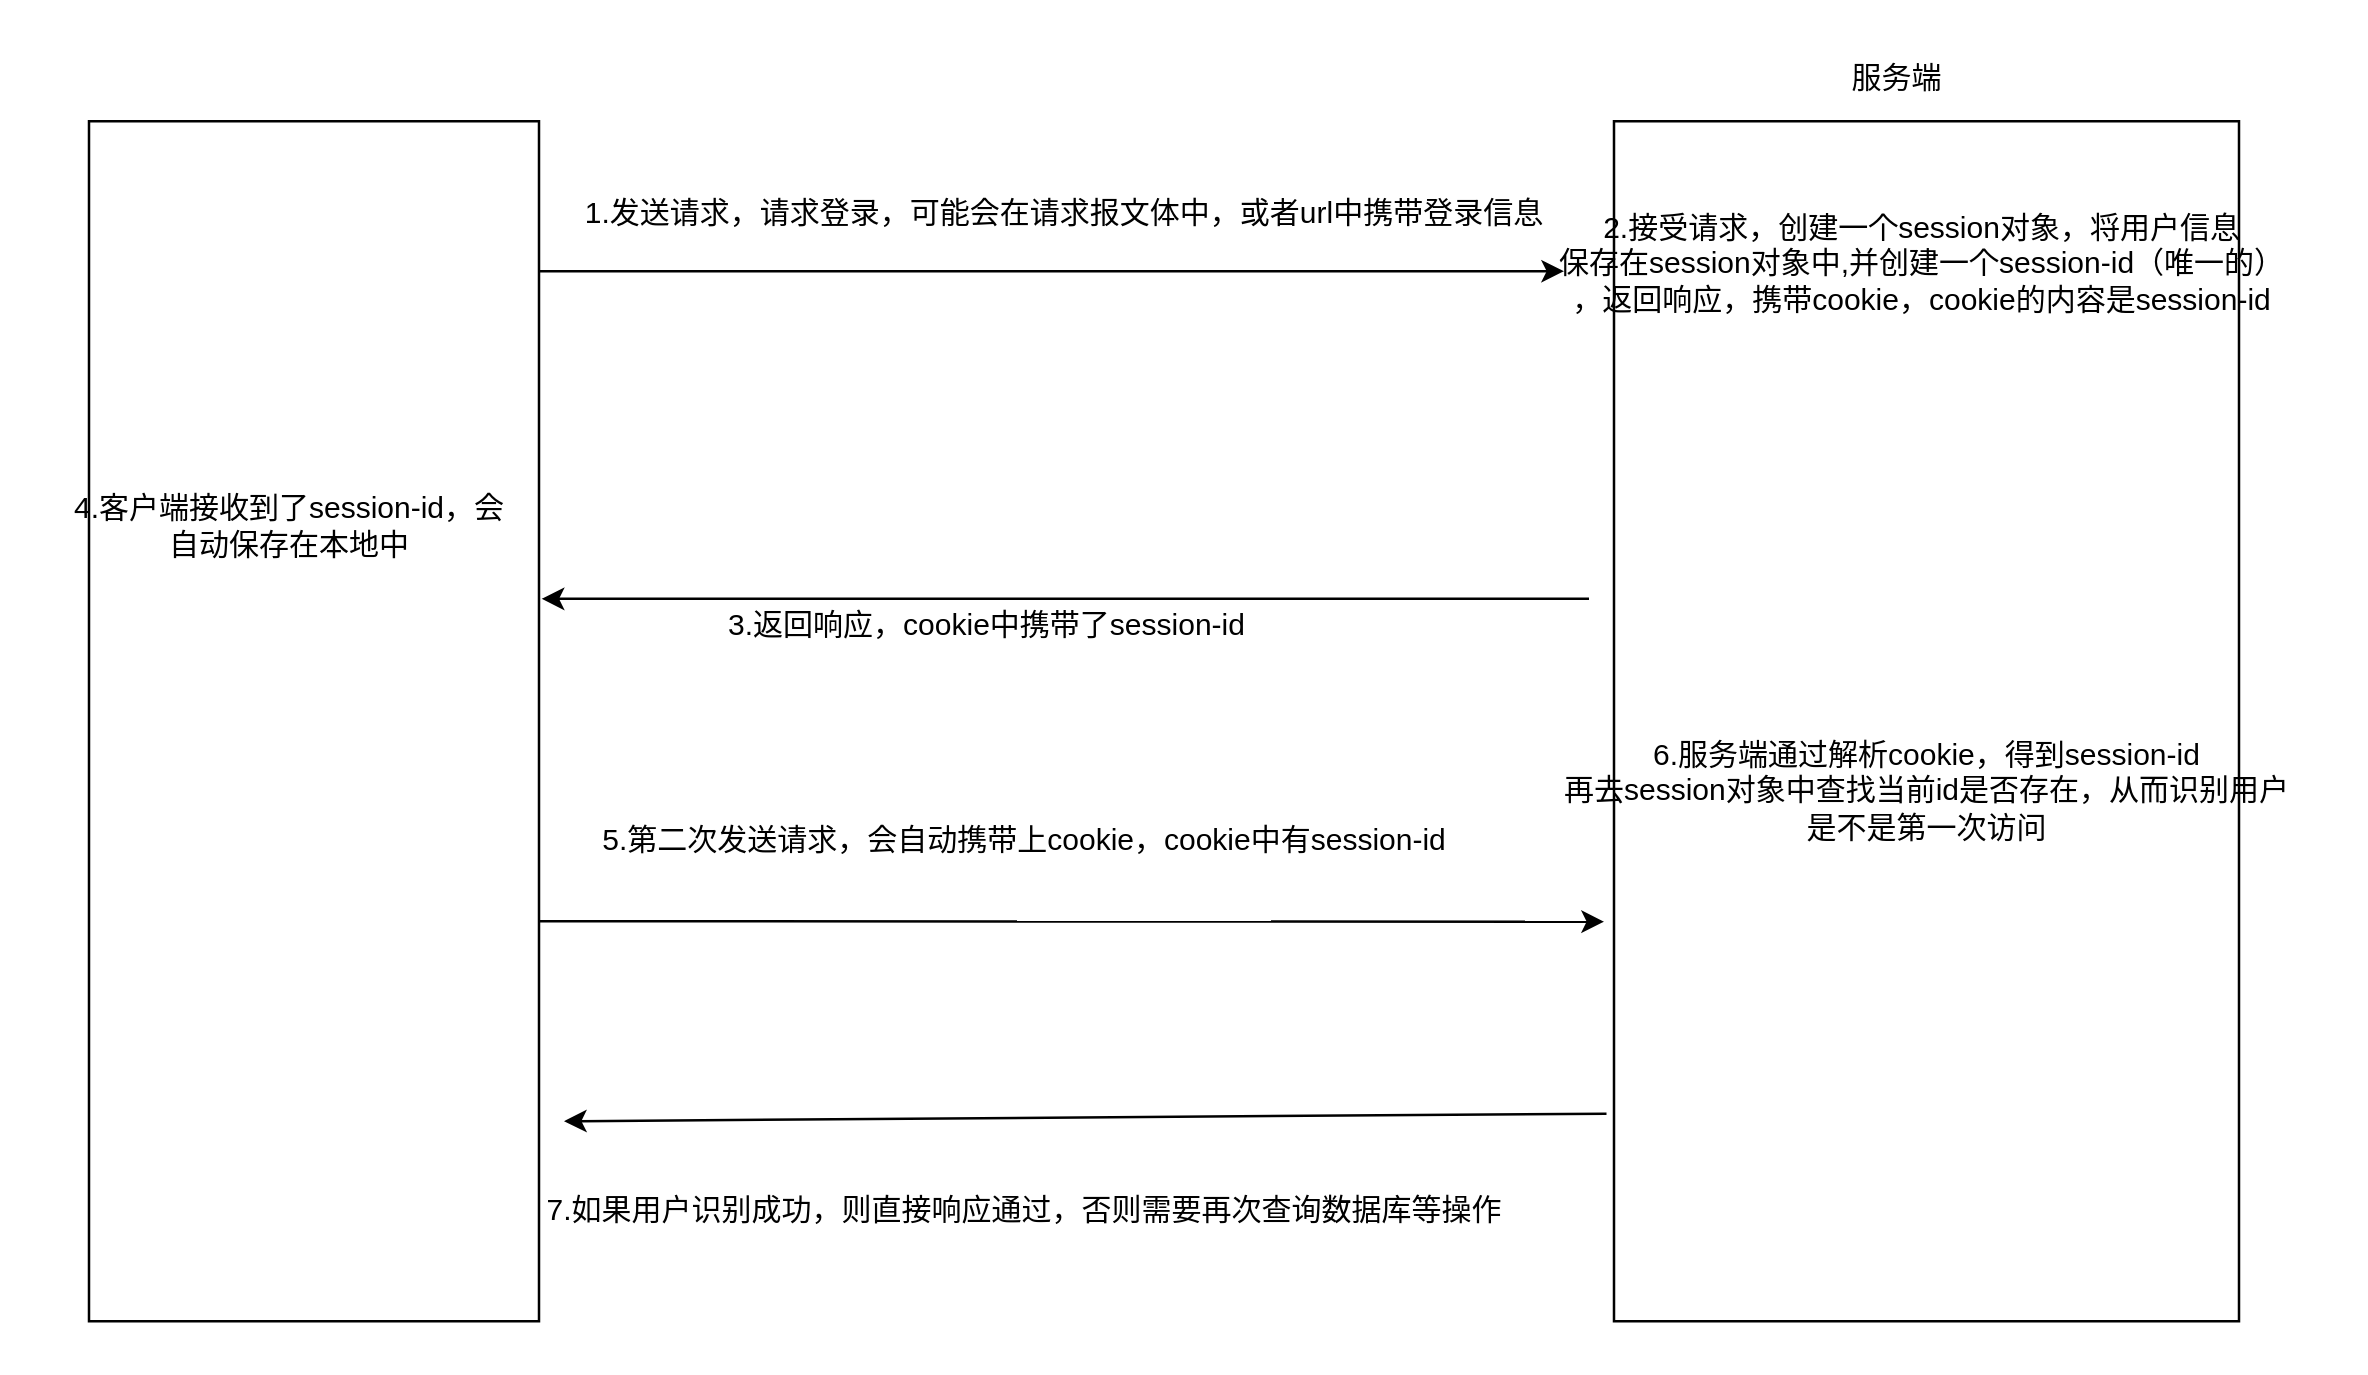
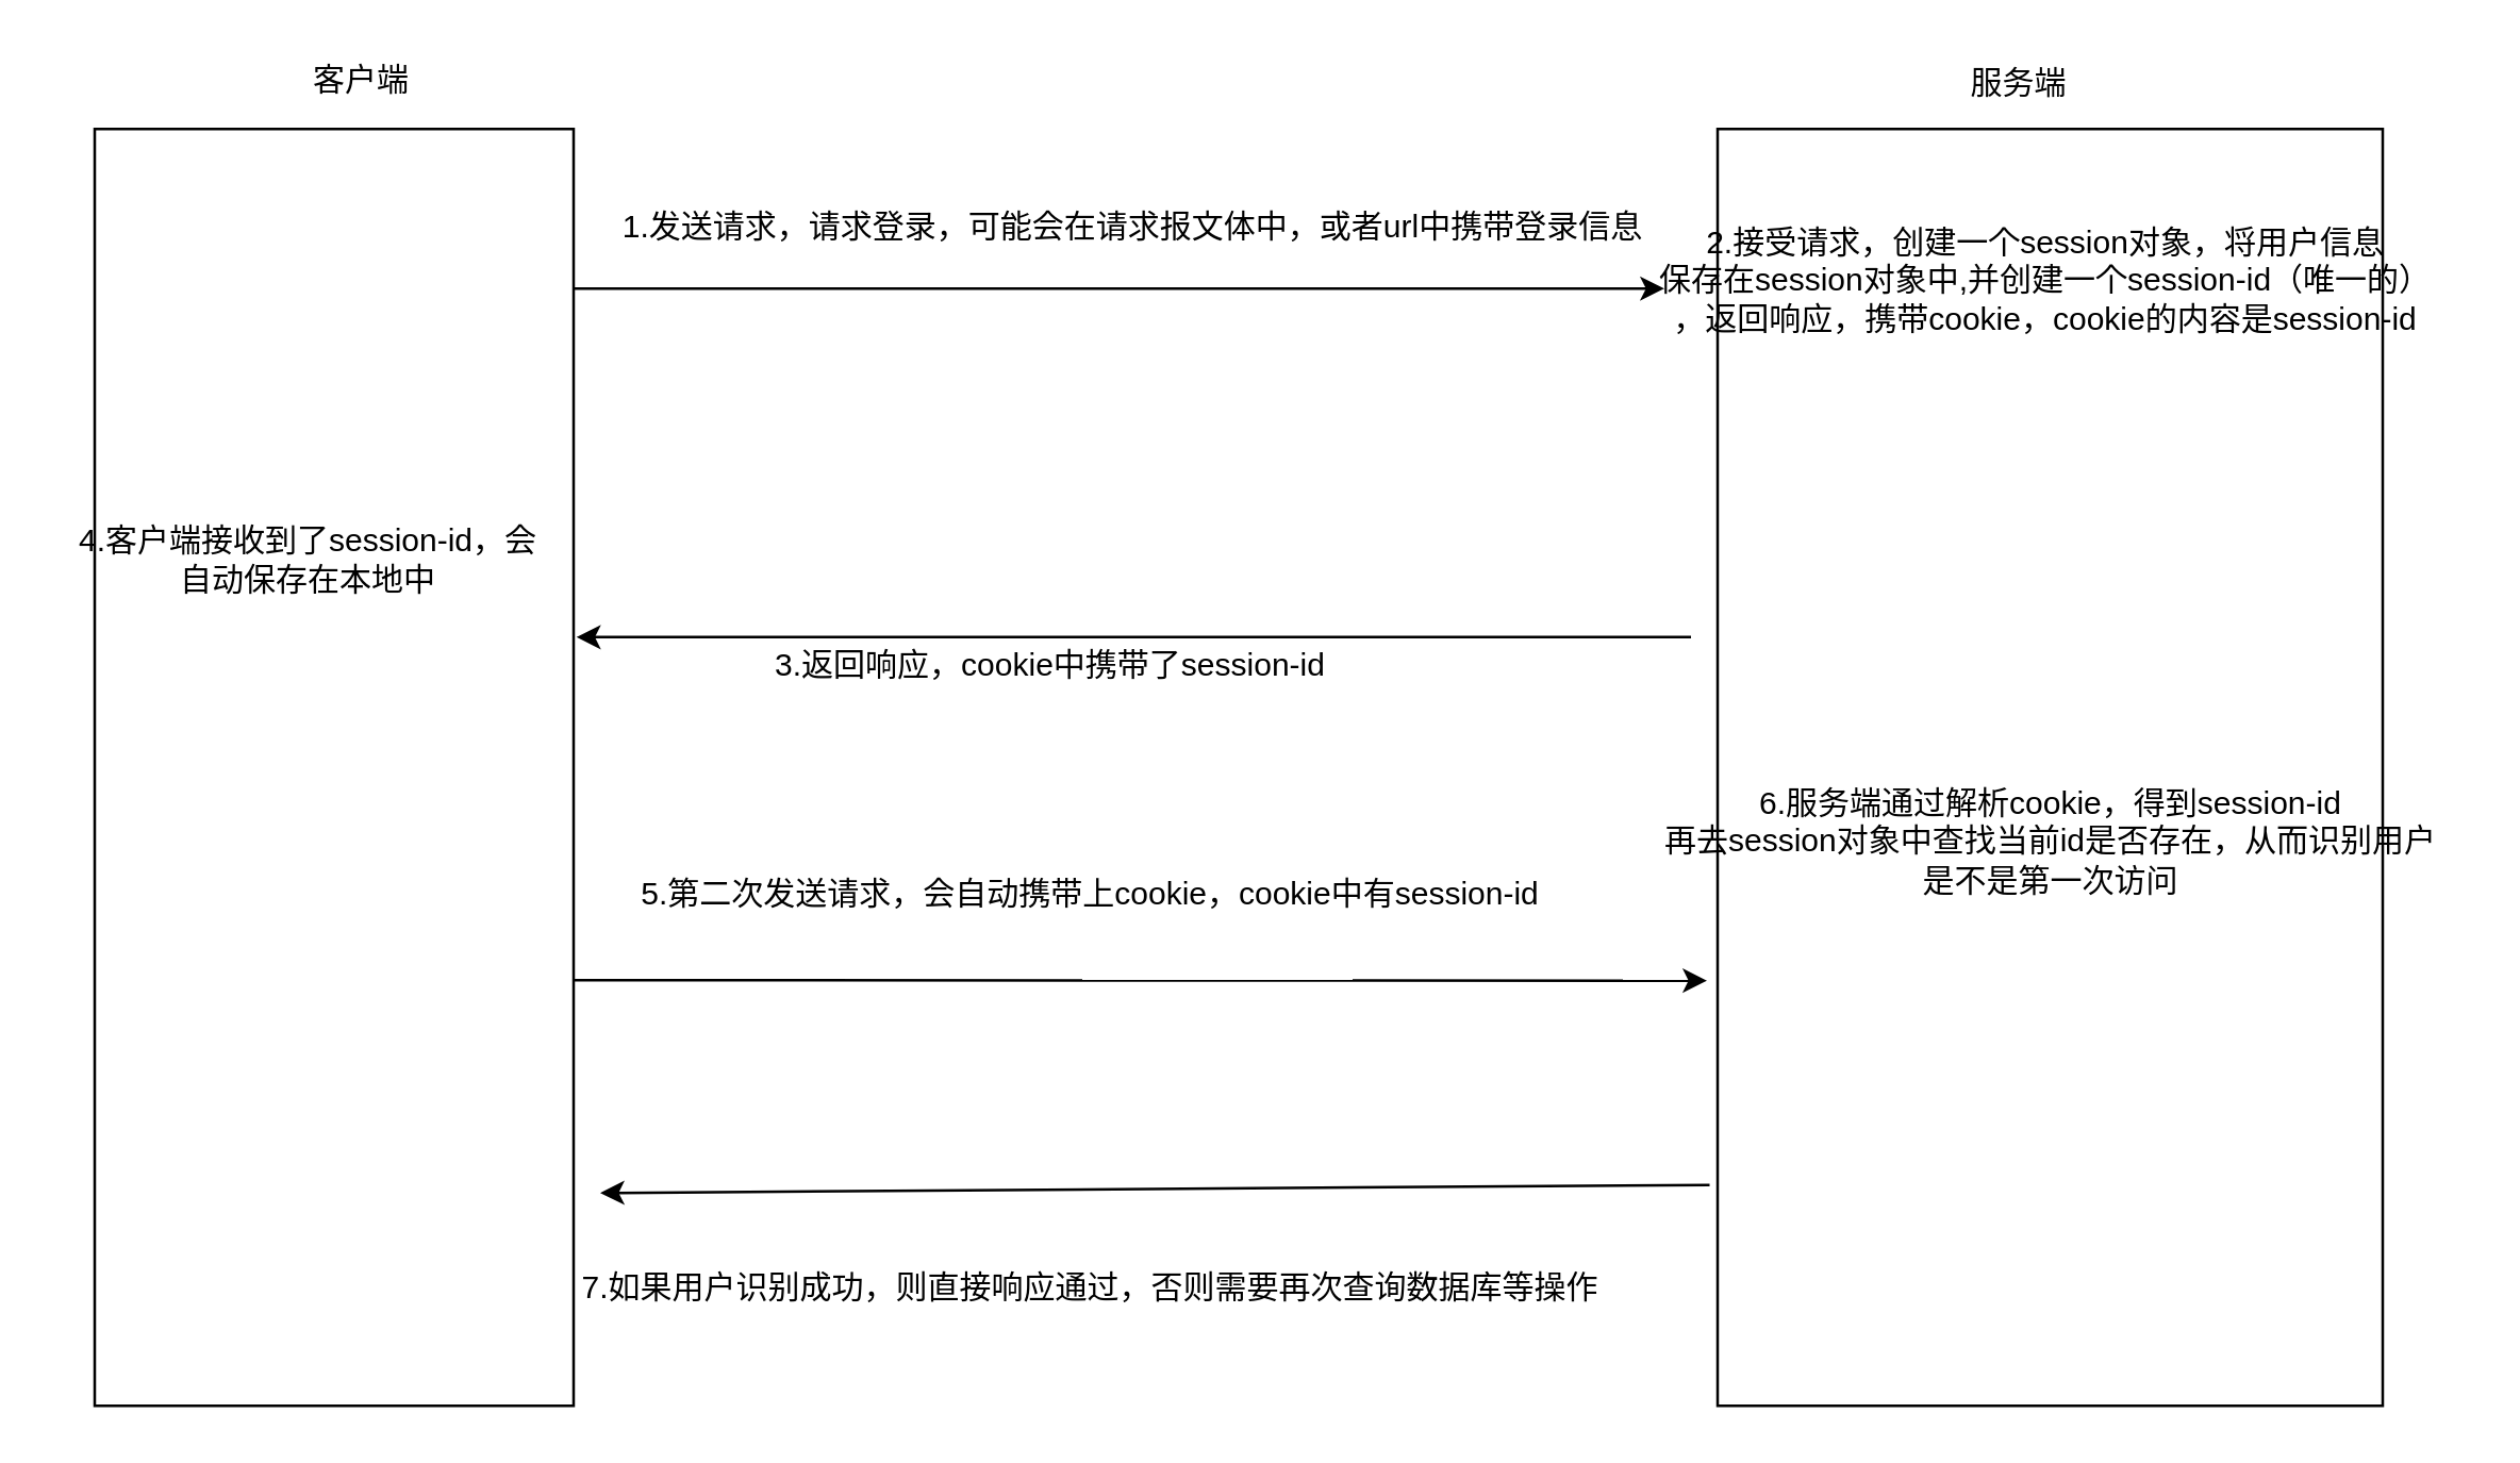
+ <mxCell id="3" value="客户端" style="text;html=1;align=center;verticalAlign=middle;resizable=0;points=[];autosize=1;" vertex="1" parent="1"><mxGeometry x="110" y="20" width="50" height="20" as="geometry" /></mxCell>
